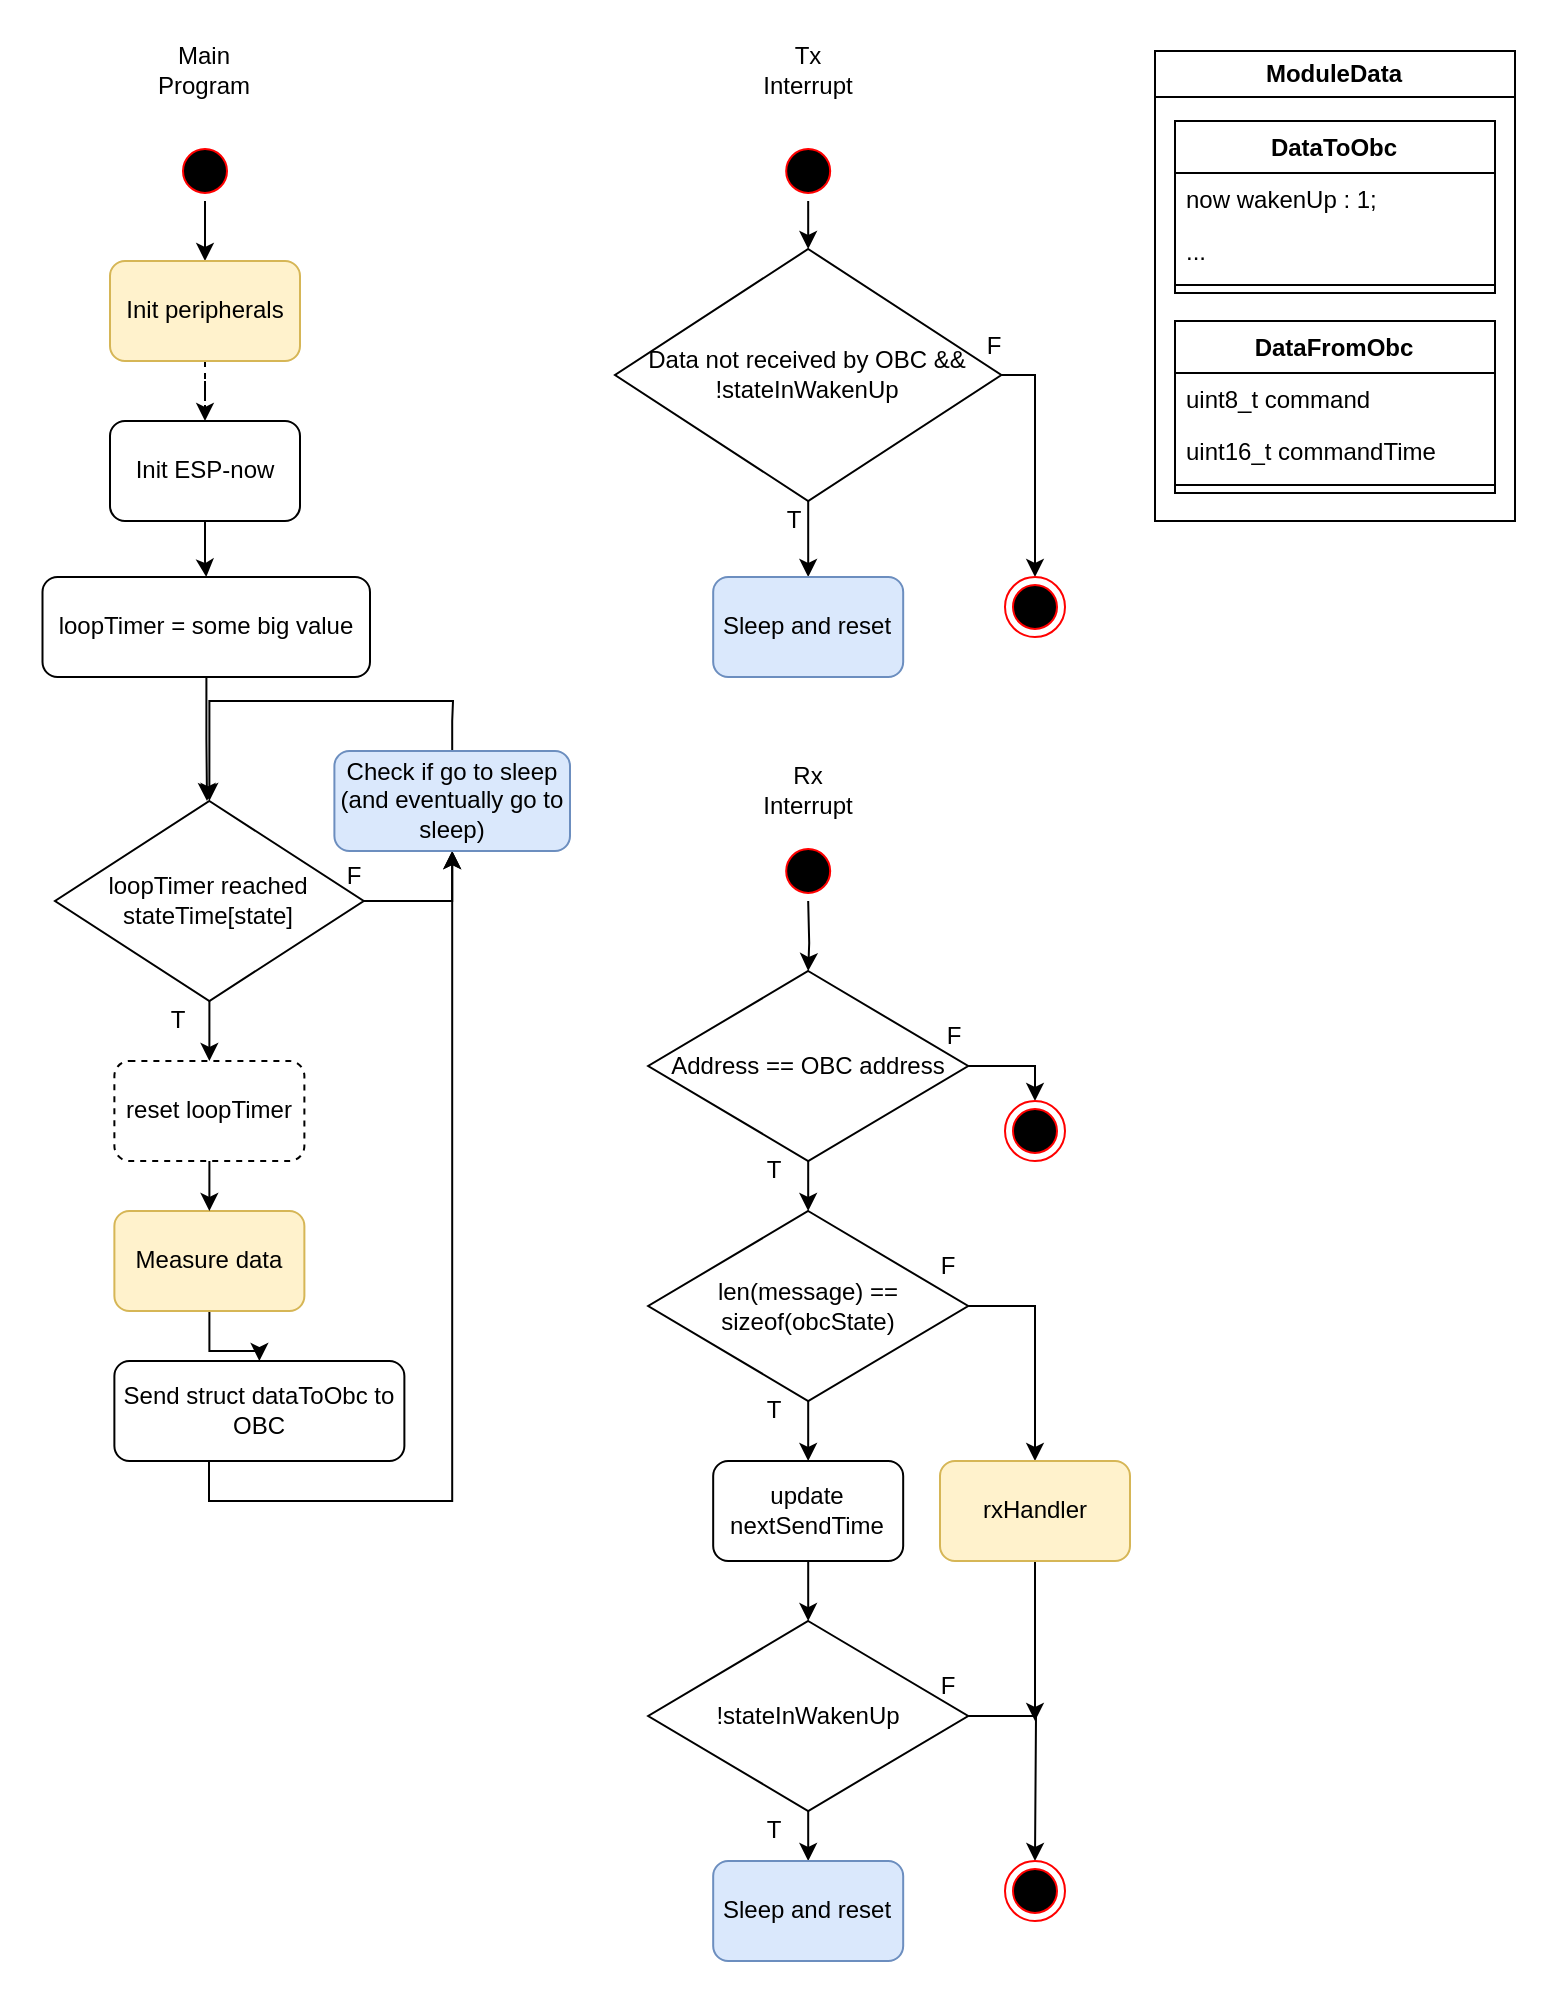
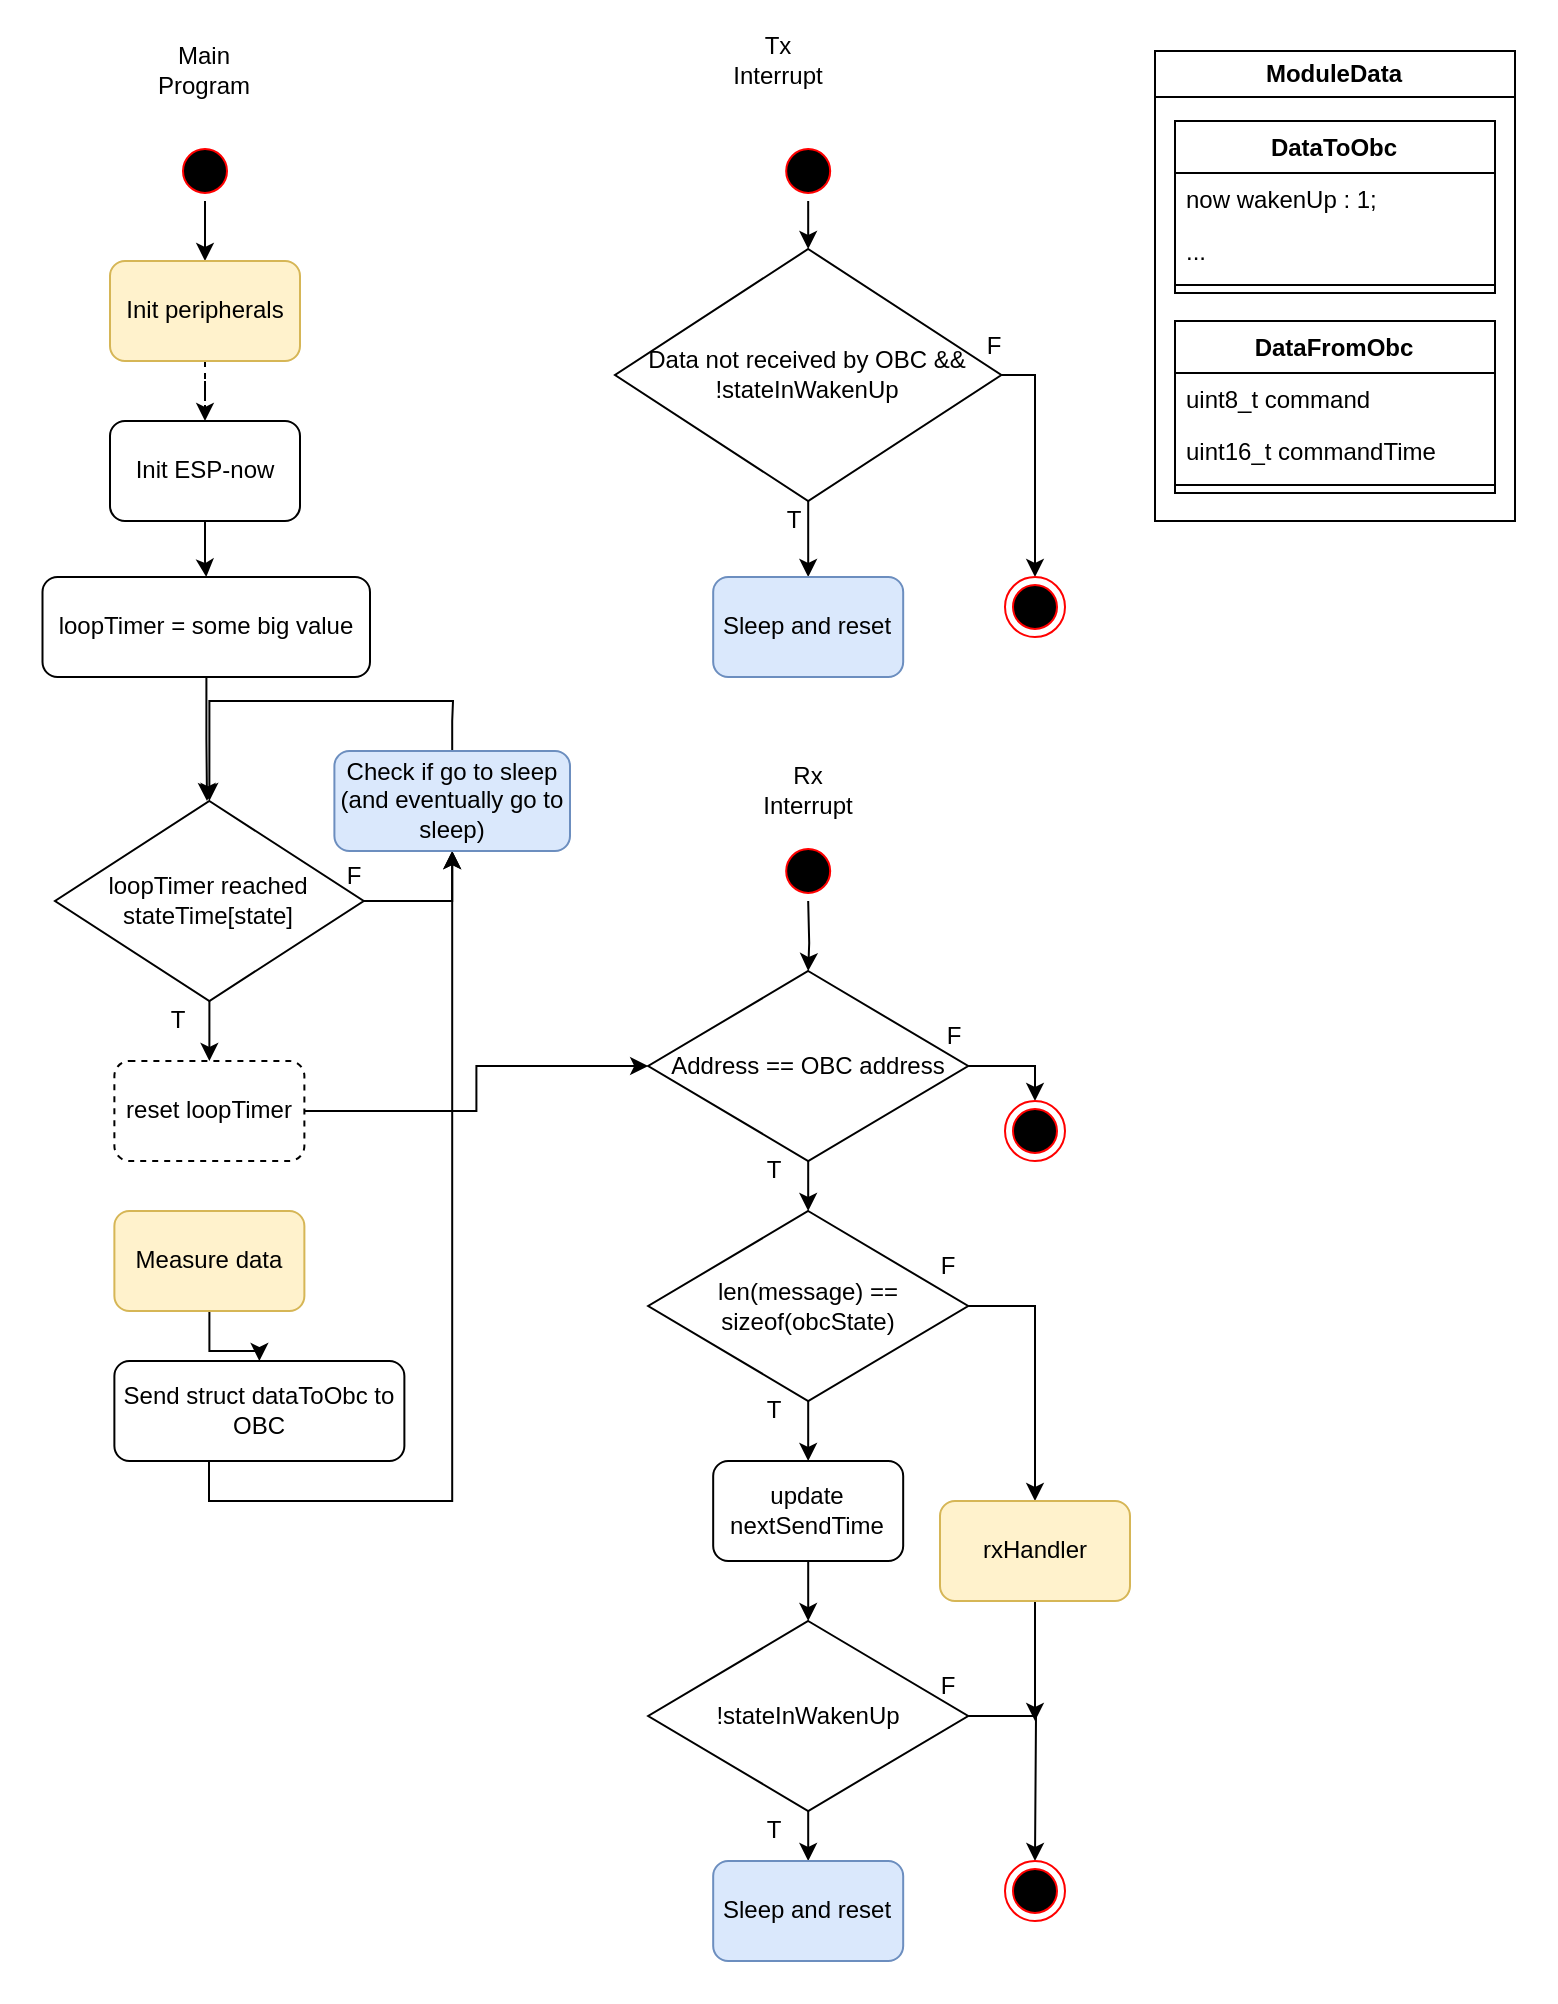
- <mxCell id="29" value="Tx Interrupt" style="text;html=1;strokeColor=none;fillColor=none;align=center;verticalAlign=middle;whiteSpace=wrap;rounded=0;" parent="1" vertex="1"><mxGeometry x="373.59" y="20" width="60" height="30" as="geometry" /></mxCell>
+ <mxCell id="29" value="Tx Interrupt" style="text;html=1;strokeColor=none;fillColor=none;align=center;verticalAlign=middle;whiteSpace=wrap;rounded=0;" parent="1" vertex="1"><mxGeometry x="358.59" y="15" width="60" height="30" as="geometry" /></mxCell>
- <mxCell id="11" style="edgeStyle=orthogonalEdgeStyle;rounded=0;orthogonalLoop=1;jettySize=auto;html=1;entryX=0.5;entryY=0;entryDx=0;entryDy=0;" edge="1" parent="1" source="12" target="10"><mxGeometry relative="1" as="geometry" /></mxCell>
+ <mxCell id="11" style="edgeStyle=orthogonalEdgeStyle;rounded=0;orthogonalLoop=1;jettySize=auto;html=1;" edge="1" parent="1" source="12" target="40"><mxGeometry relative="1" as="geometry" /></mxCell>
- <mxCell id="56" value="rxHandler" style="rounded=1;whiteSpace=wrap;html=1;fillColor=#fff2cc;strokeColor=#d6b656;" parent="1" vertex="1"><mxGeometry x="469.5" y="730" width="95" height="50" as="geometry" /></mxCell>
+ <mxCell id="56" value="rxHandler" style="rounded=1;whiteSpace=wrap;html=1;fillColor=#fff2cc;strokeColor=#d6b656;" parent="1" vertex="1"><mxGeometry x="469.5" y="750" width="95" height="50" as="geometry" /></mxCell>
